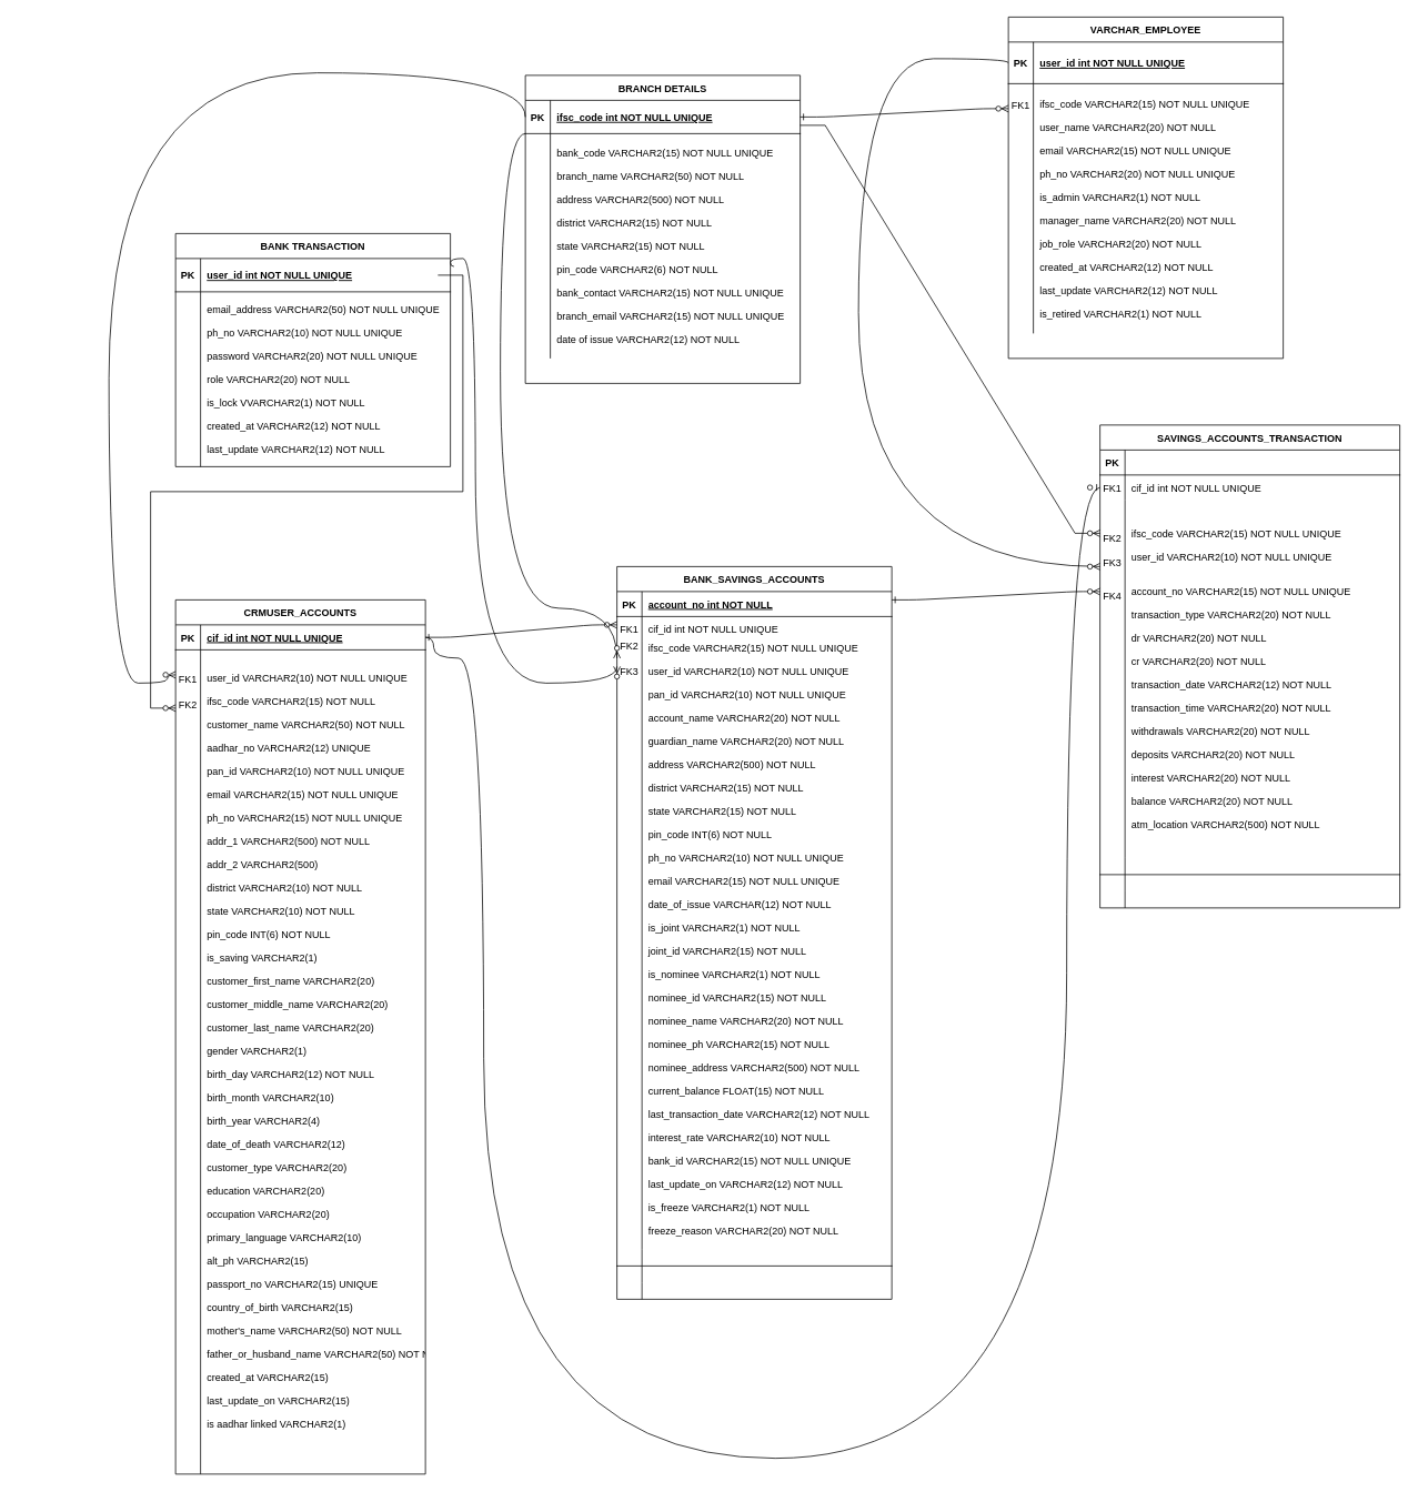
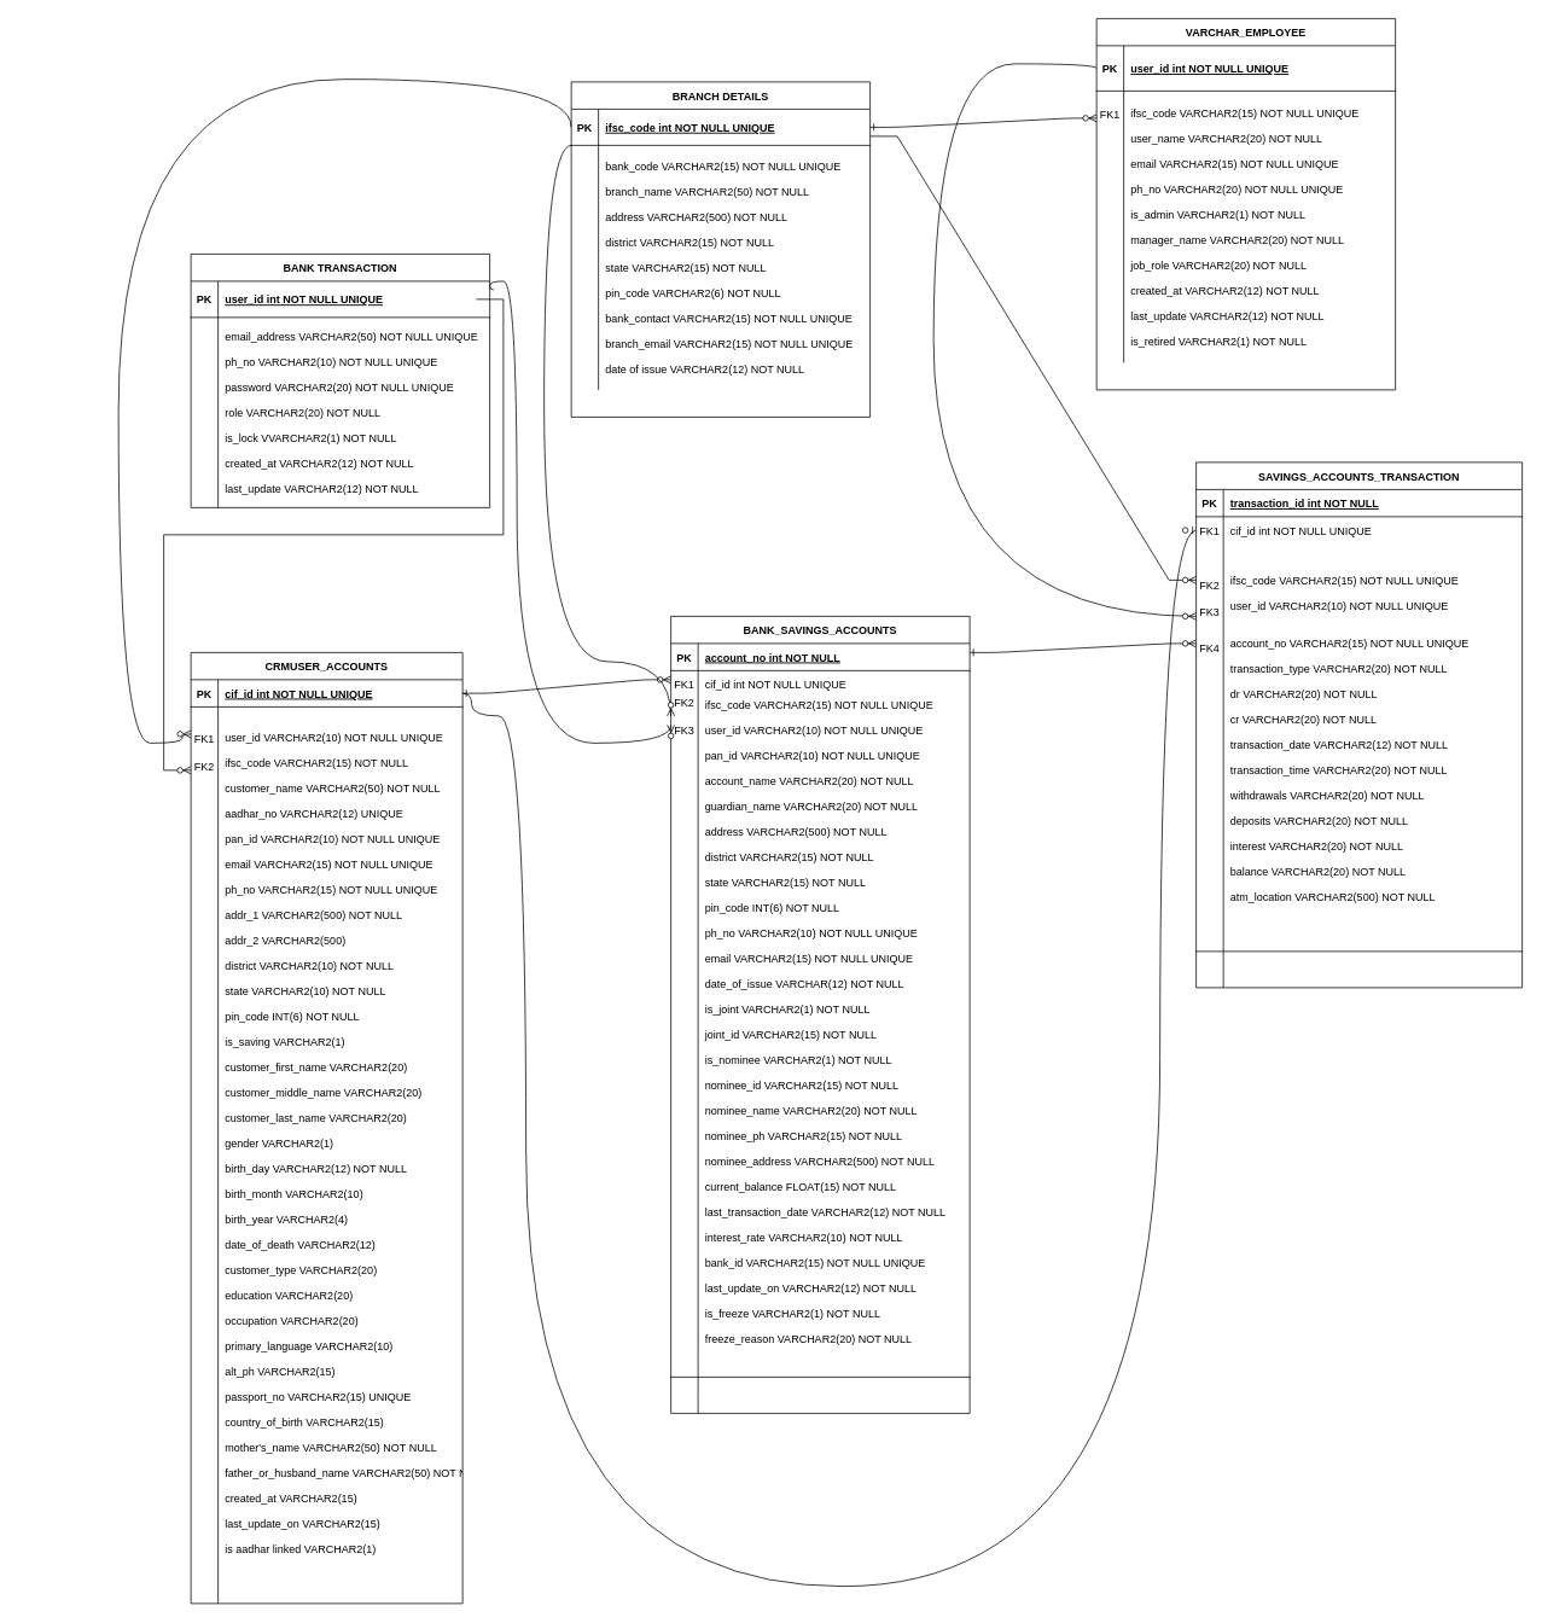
+ <mxCell id="55" value="transaction_id int NOT NULL " style="shape=partialRectangle;overflow=hidden;connectable=0;fillColor=none;top=0;left=0;bottom=0;right=0;align=left;spacingLeft=6;fontStyle=5;" parent="53" vertex="1"><mxGeometry x="30" width="330" height="30" as="geometry"><mxRectangle width="330" height="30" as="alternateBounds" /></mxGeometry></mxCell>
